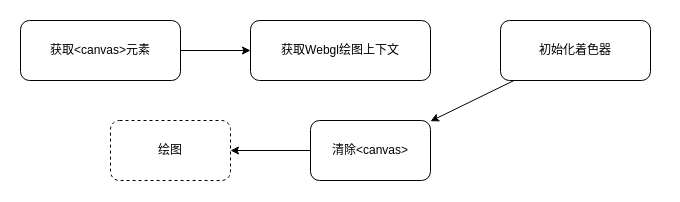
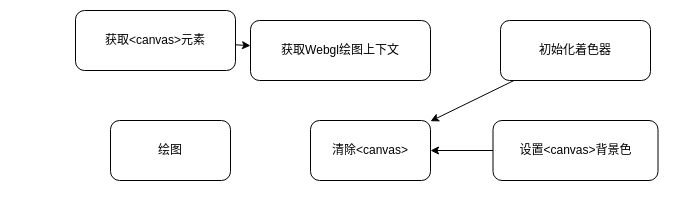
- <mxCell id="3" value="获取&amp;lt;canvas&amp;gt;元素" style="rounded=1;whiteSpace=wrap;html=1;" vertex="1" parent="1"><mxGeometry x="20" y="20" width="160" height="60" as="geometry" /></mxCell>
+ <mxCell id="3" value="获取&amp;lt;canvas&amp;gt;元素" style="rounded=1;whiteSpace=wrap;html=1;" vertex="1" parent="1"><mxGeometry x="75" y="10" width="160" height="60" as="geometry" /></mxCell>
- <mxCell id="11" value="绘图" style="whiteSpace=wrap;html=1;rounded=1;dashed=1;" vertex="1" parent="1"><mxGeometry x="110" y="120" width="120" height="60" as="geometry" /></mxCell>
+ <mxCell id="11" value="绘图" style="whiteSpace=wrap;html=1;rounded=1;" vertex="1" parent="1"><mxGeometry x="110" y="120" width="120" height="60" as="geometry" /></mxCell>
- <mxCell id="9" value="" style="edgeStyle=none;html=1;" edge="1" parent="1" source="10" target="11"><mxGeometry relative="1" as="geometry" /></mxCell>
+ <mxCell id="7" value="" style="edgeStyle=none;html=1;" edge="1" parent="1" source="8" target="10"><mxGeometry relative="1" as="geometry" /></mxCell>
+ <mxCell id="8" value="设置&amp;lt;canvas&amp;gt;背景色" style="whiteSpace=wrap;html=1;rounded=1;" vertex="1" parent="1"><mxGeometry x="492.5" y="120" width="165" height="60" as="geometry" /></mxCell>
